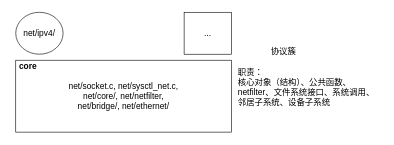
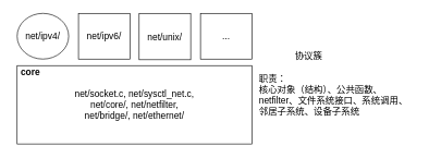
+ <mxCell id="6" value="net/ipv6/" style="rounded=0;whiteSpace=wrap;html=1;fontSize=14;" parent="1" vertex="1"><mxGeometry x="119" y="20" width="79" height="70" as="geometry" /></mxCell>
+ <mxCell id="7" value="net/unix/" style="rounded=0;whiteSpace=wrap;html=1;fontSize=14;" parent="1" vertex="1"><mxGeometry x="212" y="20" width="79" height="71" as="geometry" /></mxCell>
